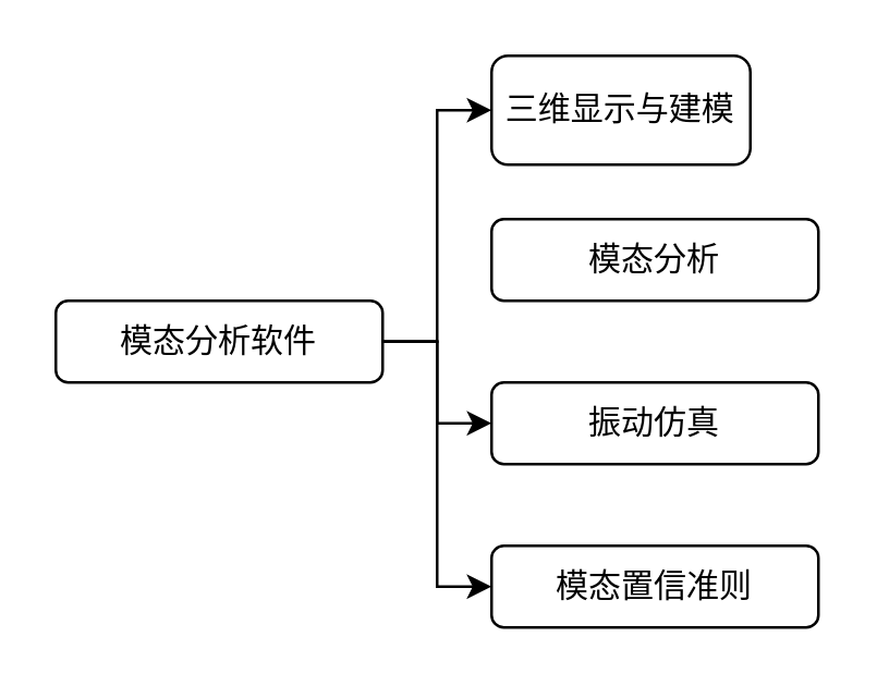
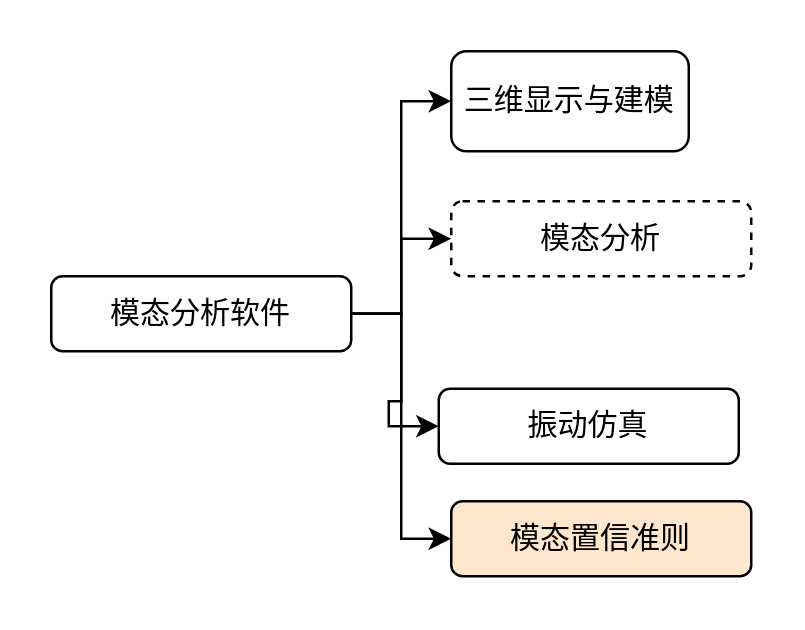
+ <mxCell id="3" style="edgeStyle=orthogonalEdgeStyle;rounded=0;orthogonalLoop=1;jettySize=auto;html=1;entryX=0;entryY=0.5;entryDx=0;entryDy=0;" edge="1" parent="1" source="6" target="8"><mxGeometry relative="1" as="geometry" /></mxCell>
- <mxCell id="8" value="模态分析" style="rounded=1;whiteSpace=wrap;html=1;" vertex="1" parent="1"><mxGeometry x="180" y="80" width="120" height="30" as="geometry" /></mxCell>
+ <mxCell id="8" value="模态分析" style="rounded=1;whiteSpace=wrap;html=1;dashed=1;" vertex="1" parent="1"><mxGeometry x="180" y="80" width="120" height="30" as="geometry" /></mxCell>
- <mxCell id="9" value="振动仿真" style="rounded=1;whiteSpace=wrap;html=1;" vertex="1" parent="1"><mxGeometry x="180" y="140" width="120" height="30" as="geometry" /></mxCell>
+ <mxCell id="9" value="振动仿真" style="rounded=1;whiteSpace=wrap;html=1;" vertex="1" parent="1"><mxGeometry x="175" y="155" width="120" height="30" as="geometry" /></mxCell>
- <mxCell id="10" value="模态置信准则" style="rounded=1;whiteSpace=wrap;html=1;" vertex="1" parent="1"><mxGeometry x="180" y="200" width="120" height="30" as="geometry" /></mxCell>
+ <mxCell id="10" value="模态置信准则" style="rounded=1;whiteSpace=wrap;html=1;fillColor=#ffe6cc;" vertex="1" parent="1"><mxGeometry x="180" y="200" width="120" height="30" as="geometry" /></mxCell>
